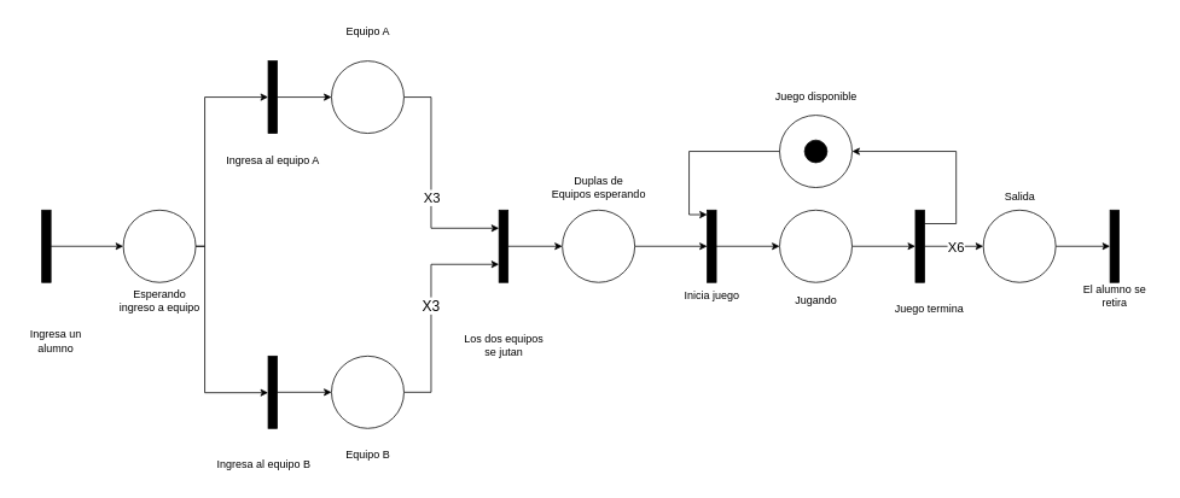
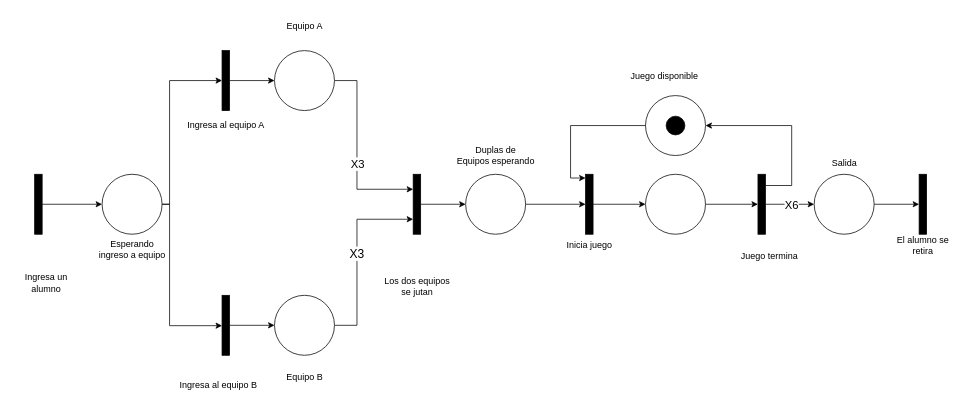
- <mxCell id="33" value="Juego disponible" style="text;html=1;align=center;verticalAlign=middle;resizable=0;points=[];autosize=1;strokeColor=none;fillColor=none;" vertex="1" parent="1"><mxGeometry x="840" y="92" width="120" height="30" as="geometry" /></mxCell>
+ <mxCell id="33" value="Juego disponible" style="text;html=1;align=center;verticalAlign=middle;resizable=0;points=[];autosize=1;strokeColor=none;fillColor=none;" vertex="1" parent="1"><mxGeometry x="825" y="87" width="120" height="30" as="geometry" /></mxCell>
- <mxCell id="47" value="Ingresa al equipo A" style="text;html=1;align=center;verticalAlign=middle;resizable=0;points=[];autosize=1;strokeColor=none;fillColor=none;" vertex="1" parent="1"><mxGeometry x="235" y="162" width="130" height="30" as="geometry" /></mxCell>
+ <mxCell id="47" value="Ingresa al equipo A" style="text;html=1;align=center;verticalAlign=middle;resizable=0;points=[];autosize=1;strokeColor=none;fillColor=none;" vertex="1" parent="1"><mxGeometry x="235" y="152" width="130" height="30" as="geometry" /></mxCell>
- <mxCell id="31" value="Jugando" style="text;html=1;align=center;verticalAlign=middle;resizable=0;points=[];autosize=1;strokeColor=none;fillColor=none;" vertex="1" parent="1"><mxGeometry x="865" y="317" width="70" height="30" as="geometry" /></mxCell>
